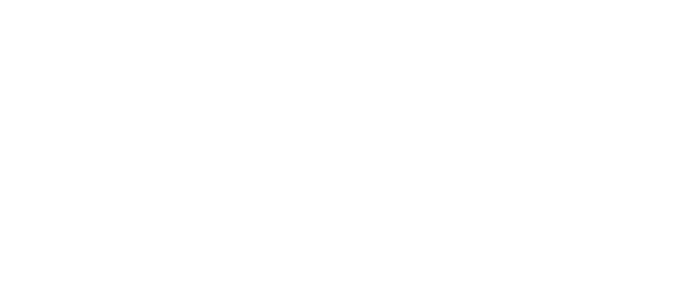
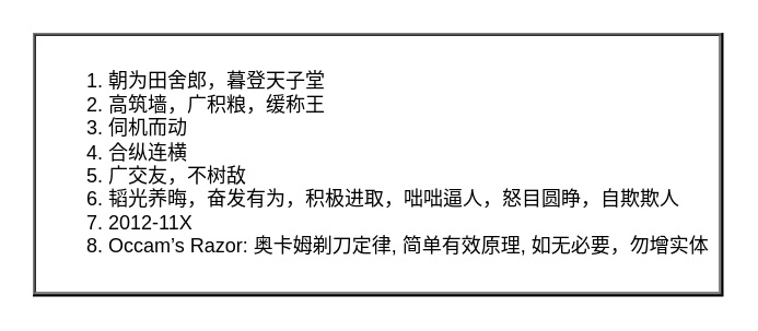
+ <mxCell id="2" value="&lt;table cellpadding=&quot;4&quot; cellspacing=&quot;0&quot; border=&quot;1&quot; style=&quot;font-size: 1em ; width: 100% ; height: 100%&quot;&gt;&lt;tbody&gt;&lt;tr&gt;&lt;td&gt;&lt;ol&gt;&lt;li&gt;朝为田舍郎，暮登天子堂&lt;/li&gt;&lt;li&gt;高筑墙，广积粮，缓称王&lt;/li&gt;&lt;li&gt;伺机而动&lt;/li&gt;&lt;li&gt;合纵连横&lt;/li&gt;&lt;li&gt;广交友，不树敌&lt;/li&gt;&lt;li&gt;韬光养晦，奋发有为，积极进取，咄咄逼人，怒目圆睁，自欺欺人&lt;/li&gt;&lt;li&gt;2012-11X&lt;/li&gt;&lt;li&gt;Occam’s Razor: 奥卡姆剃刀定律, 简单有效原理,&amp;nbsp;如无必要，勿增实体&lt;br&gt;&lt;/li&gt;&lt;/ol&gt;&lt;/td&gt;&lt;/tr&gt;&lt;/tbody&gt;&lt;/table&gt; " style="verticalAlign=top;align=left;overflow=fill;fontSize=12;fontFamily=Helvetica;html=1" parent="1" vertex="1"><mxGeometry x="20" y="20" width="420" height="160" as="geometry" /></mxCell>
